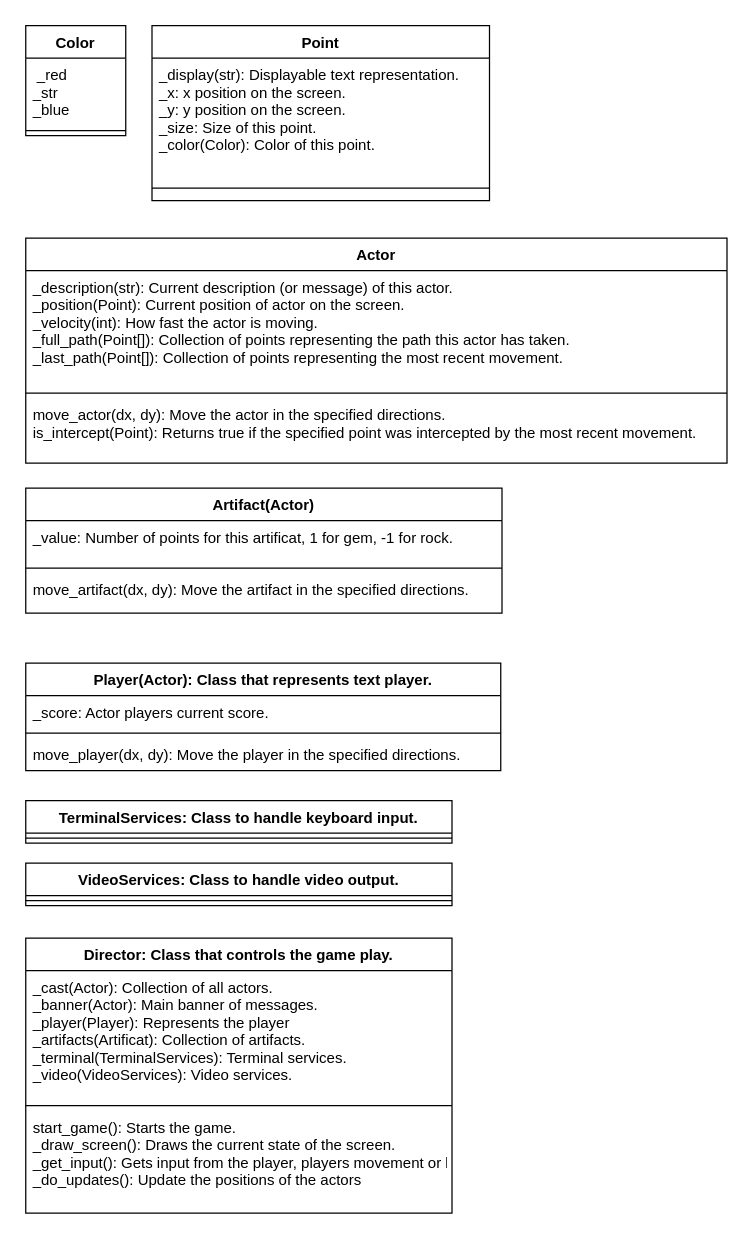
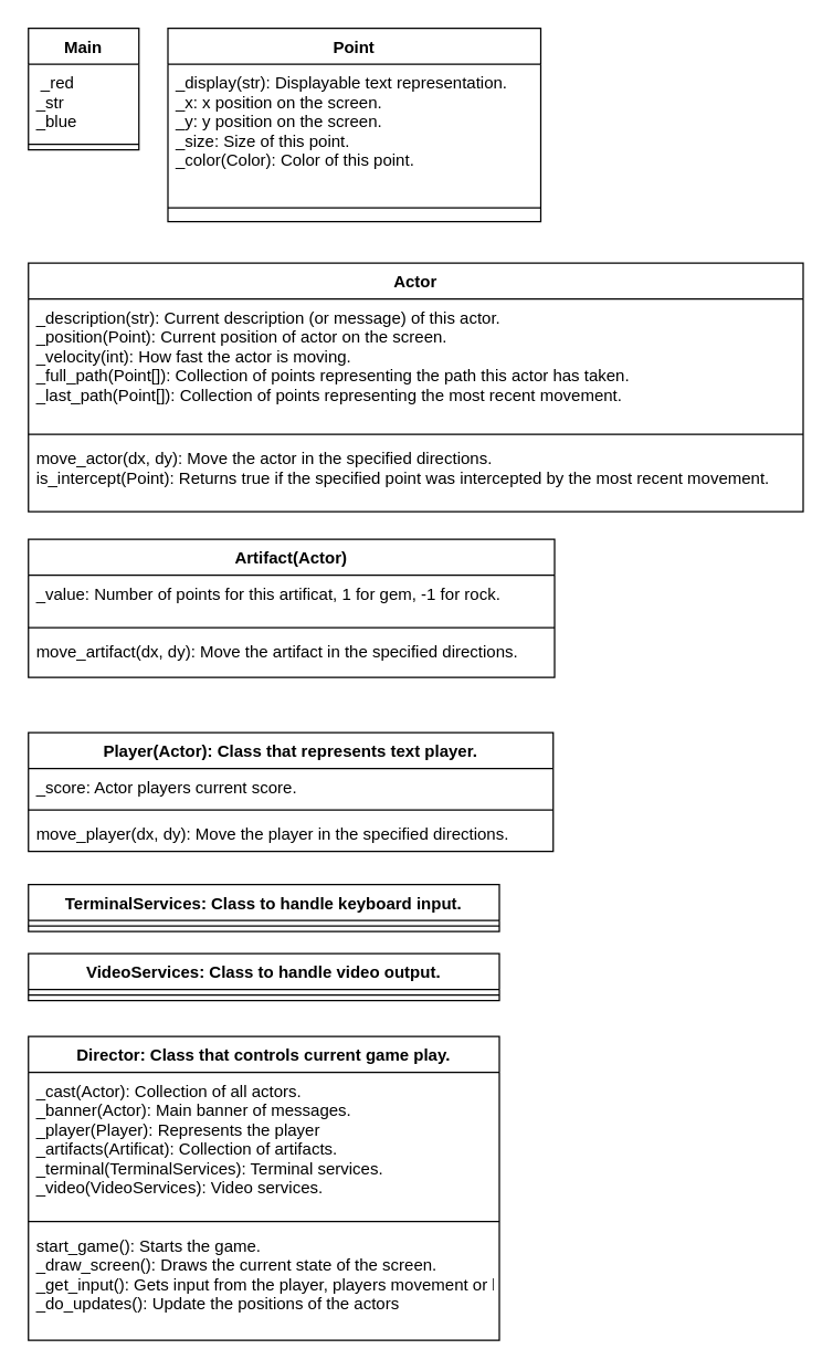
- <mxCell id="2" value="Color" style="swimlane;fontStyle=1;align=center;verticalAlign=top;childLayout=stackLayout;horizontal=1;startSize=26;horizontalStack=0;resizeParent=1;resizeParentMax=0;resizeLast=0;collapsible=1;marginBottom=0;" vertex="1" parent="1"><mxGeometry x="20" y="20" width="80" height="88" as="geometry" /></mxCell>
+ <mxCell id="2" value="Main" style="swimlane;fontStyle=1;align=center;verticalAlign=top;childLayout=stackLayout;horizontal=1;startSize=26;horizontalStack=0;resizeParent=1;resizeParentMax=0;resizeLast=0;collapsible=1;marginBottom=0;" vertex="1" parent="1"><mxGeometry x="20" y="20" width="80" height="88" as="geometry" /></mxCell>
- <mxCell id="24" value="Director: Class that controls the game play." style="swimlane;fontStyle=1;align=center;verticalAlign=top;childLayout=stackLayout;horizontal=1;startSize=26;horizontalStack=0;resizeParent=1;resizeParentMax=0;resizeLast=0;collapsible=1;marginBottom=0;" vertex="1" parent="1"><mxGeometry x="20" y="750" width="341" height="220" as="geometry" /></mxCell>
+ <mxCell id="24" value="Director: Class that controls current game play." style="swimlane;fontStyle=1;align=center;verticalAlign=top;childLayout=stackLayout;horizontal=1;startSize=26;horizontalStack=0;resizeParent=1;resizeParentMax=0;resizeLast=0;collapsible=1;marginBottom=0;" vertex="1" parent="1"><mxGeometry x="20" y="750" width="341" height="220" as="geometry" /></mxCell>
